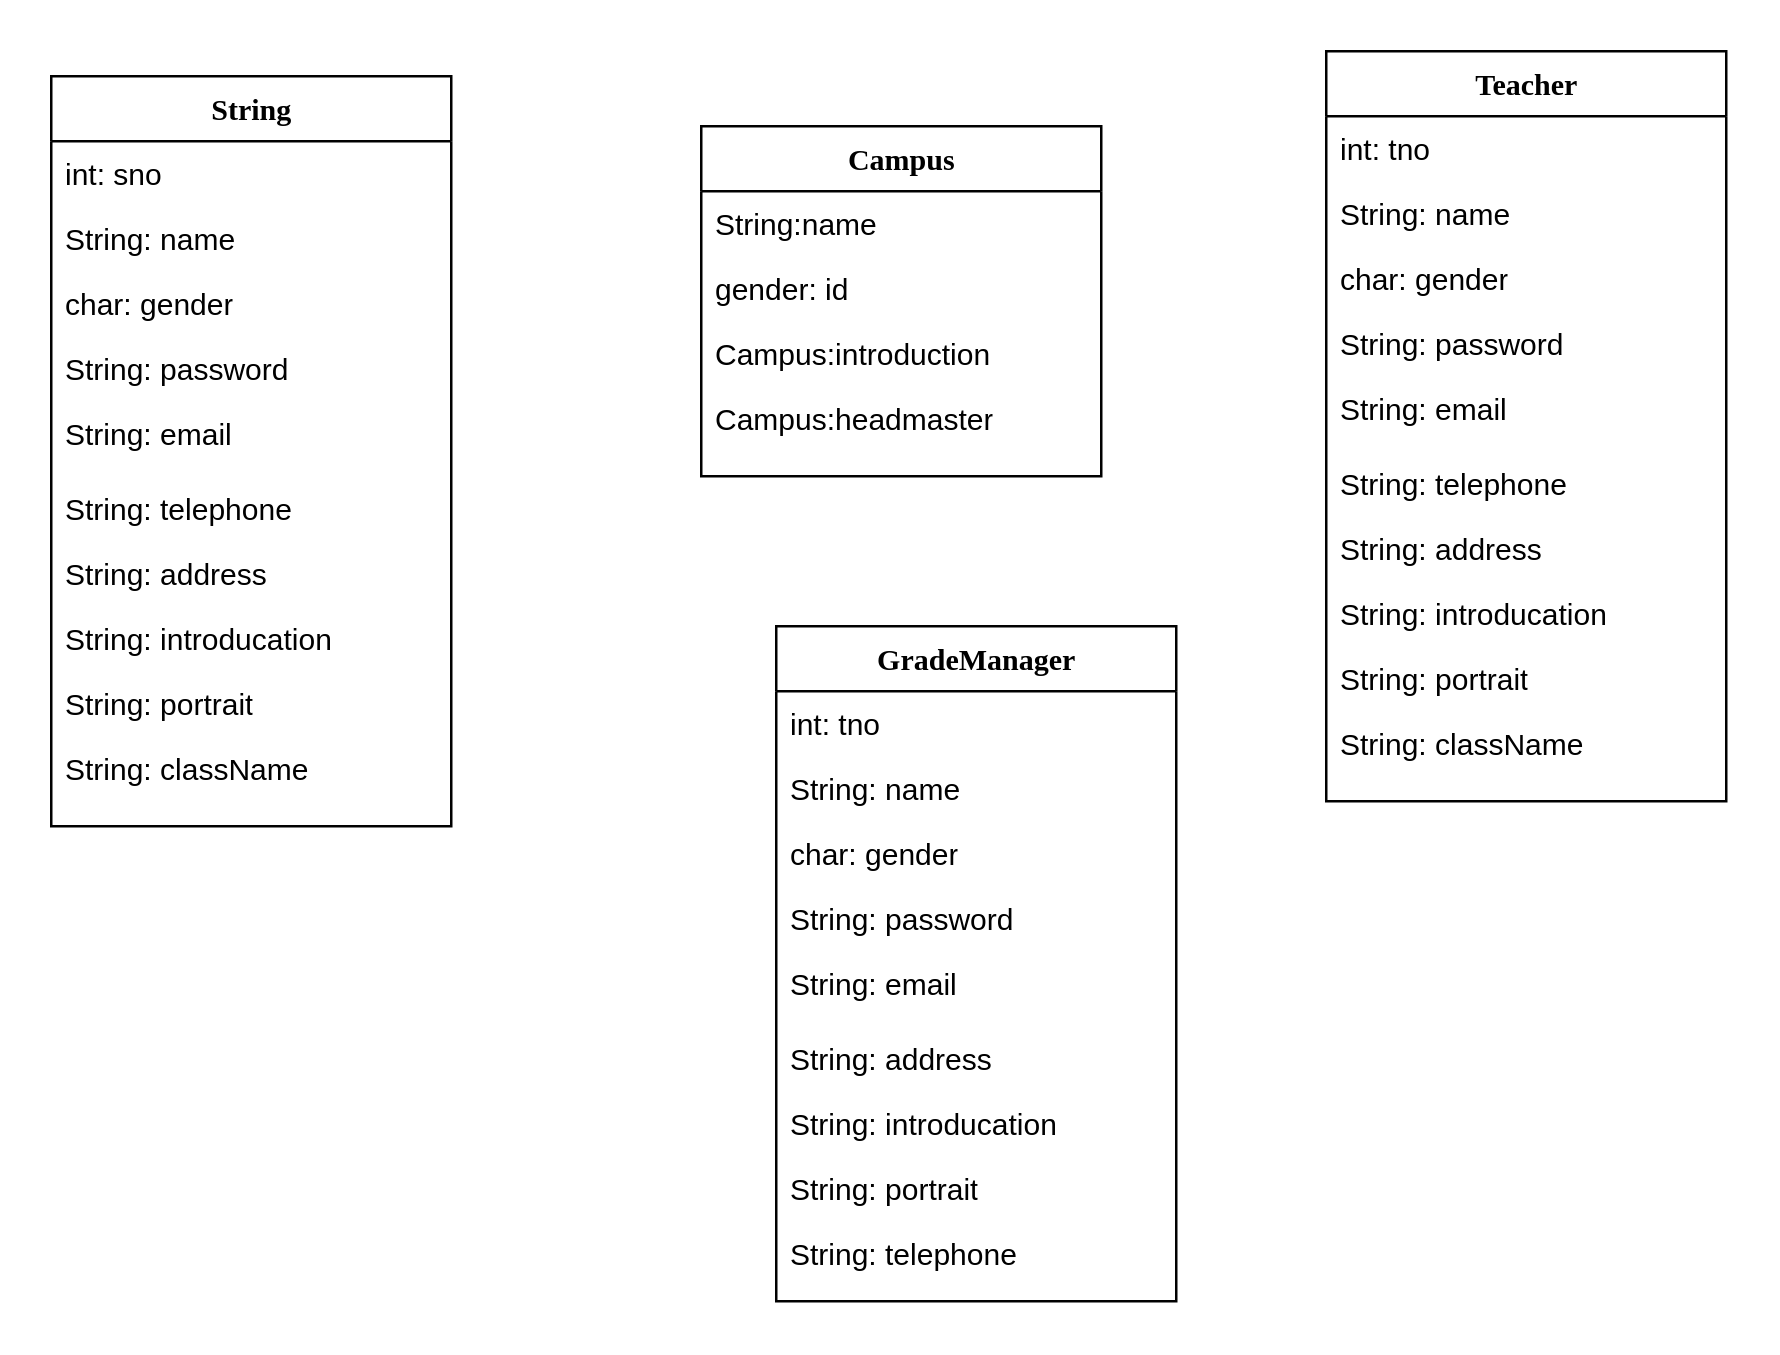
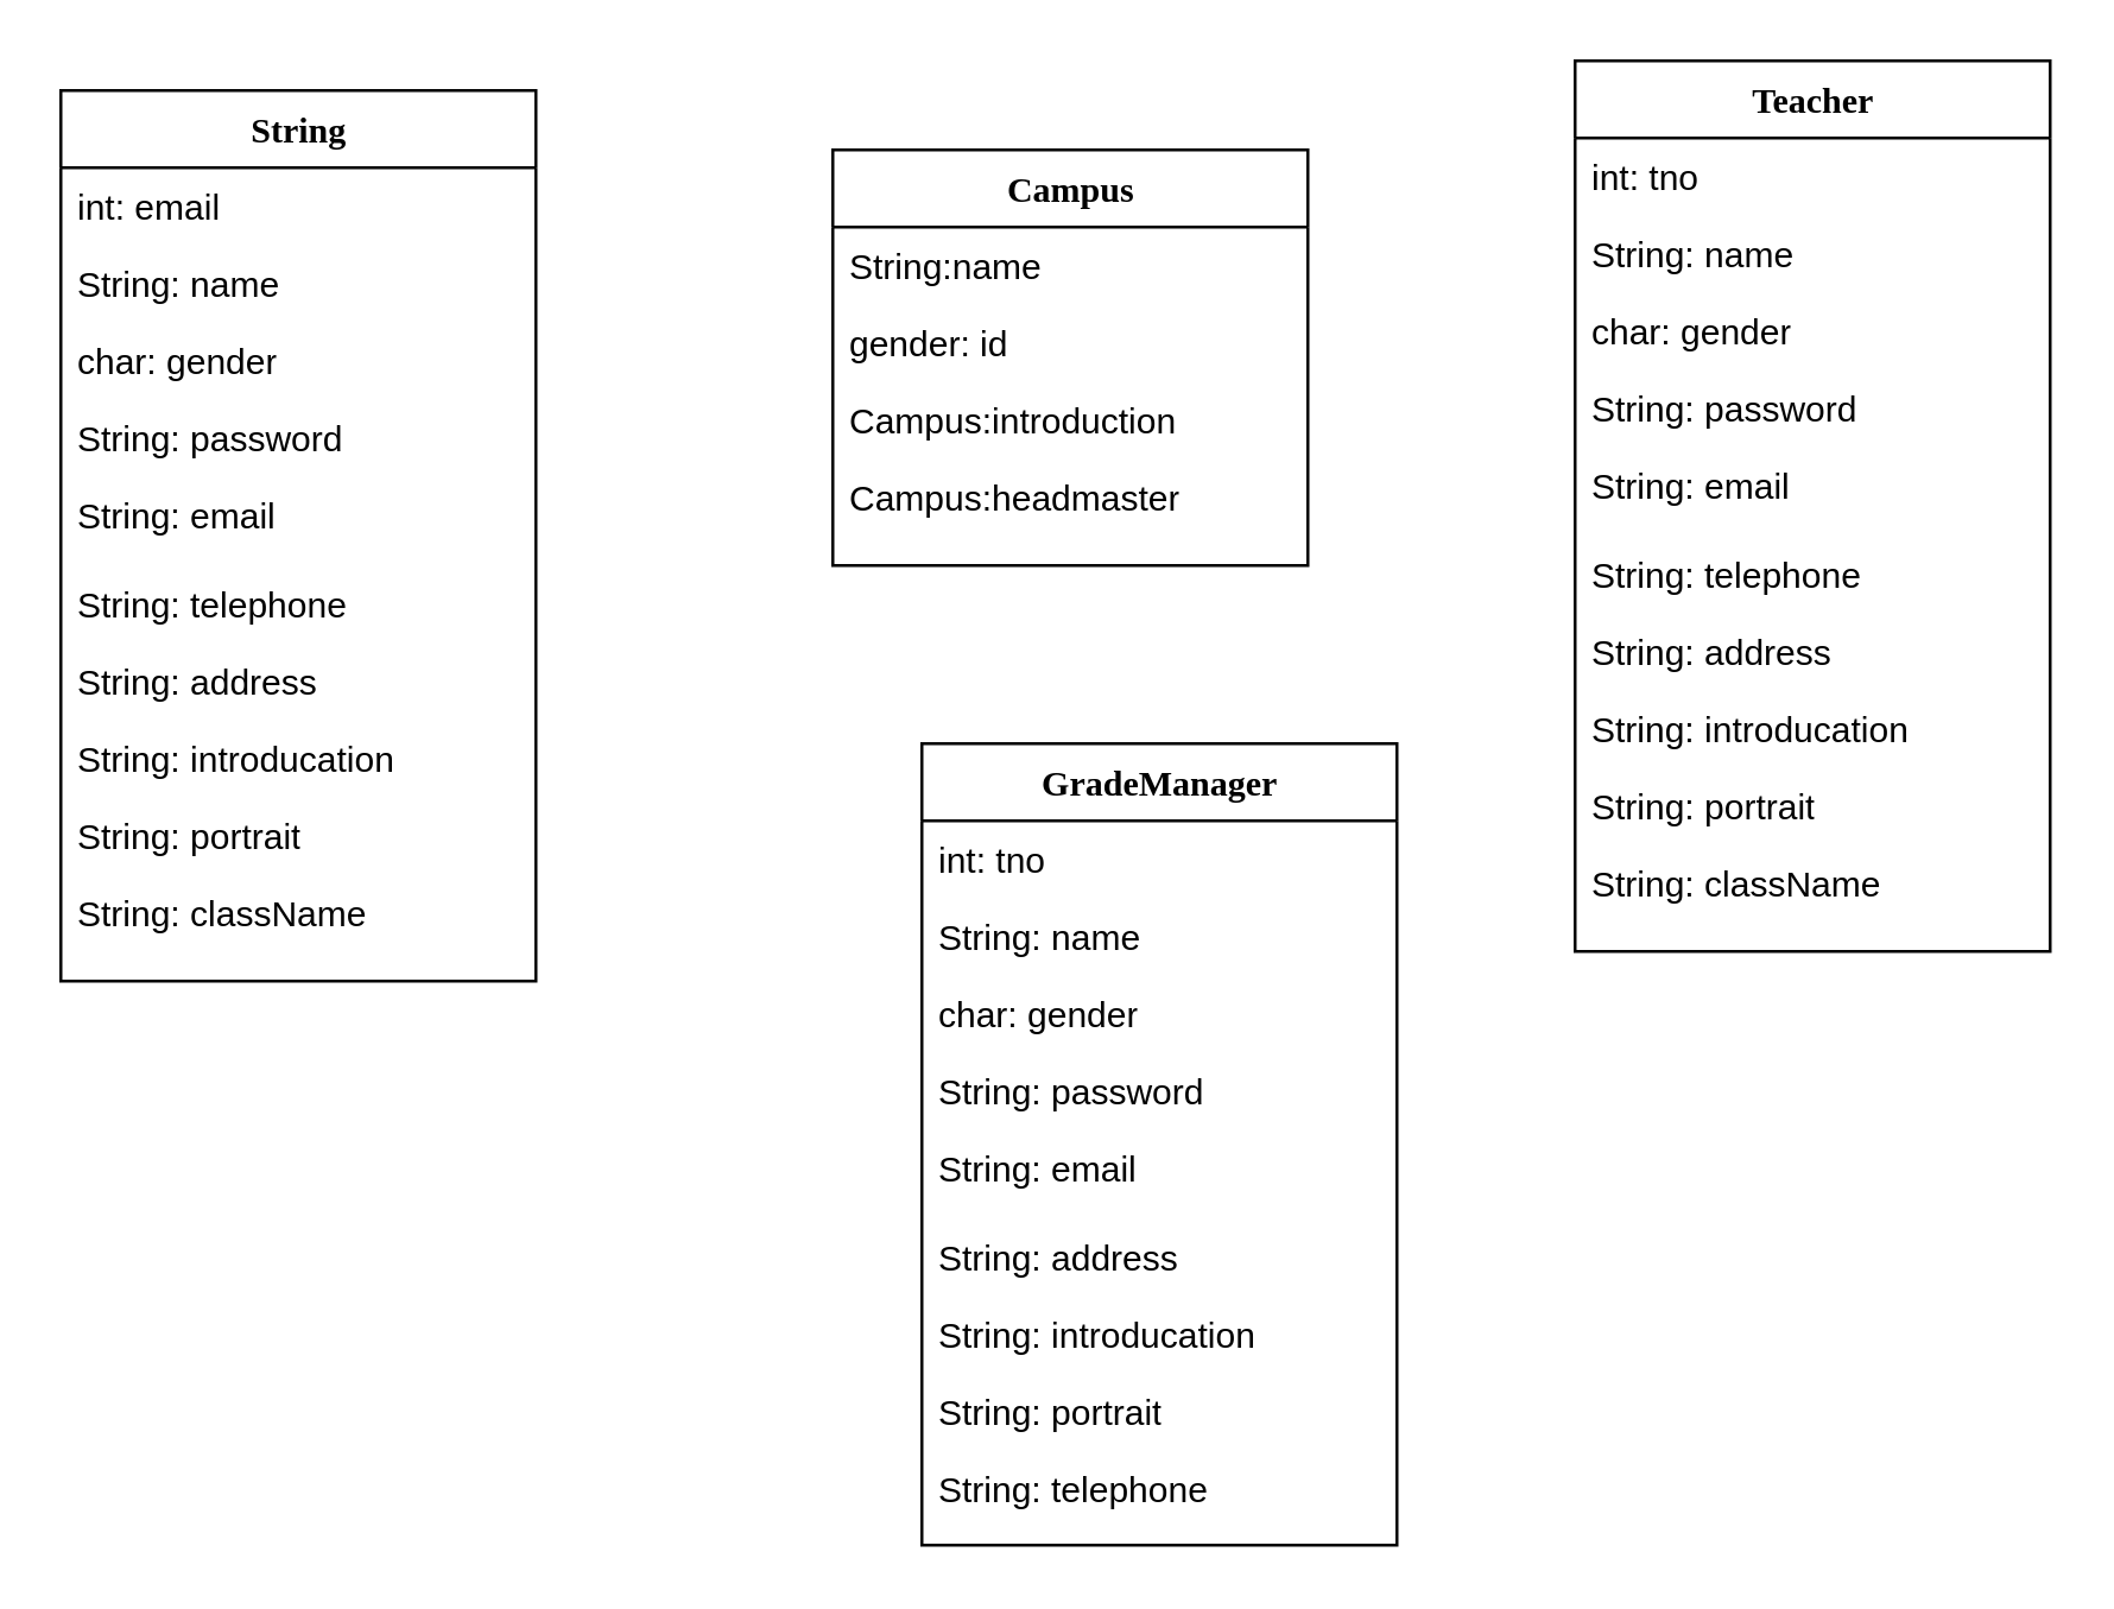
- <mxCell id="3" value="int: sno" style="text;html=1;strokeColor=none;fillColor=none;align=left;verticalAlign=top;spacingLeft=4;spacingRight=4;whiteSpace=wrap;overflow=hidden;rotatable=0;points=[[0,0.5],[1,0.5]];portConstraint=eastwest;" parent="2" vertex="1"><mxGeometry y="26" width="160" height="26" as="geometry" /></mxCell>
+ <mxCell id="3" value="int: email" style="text;html=1;strokeColor=none;fillColor=none;align=left;verticalAlign=top;spacingLeft=4;spacingRight=4;whiteSpace=wrap;overflow=hidden;rotatable=0;points=[[0,0.5],[1,0.5]];portConstraint=eastwest;" parent="2" vertex="1"><mxGeometry y="26" width="160" height="26" as="geometry" /></mxCell>
